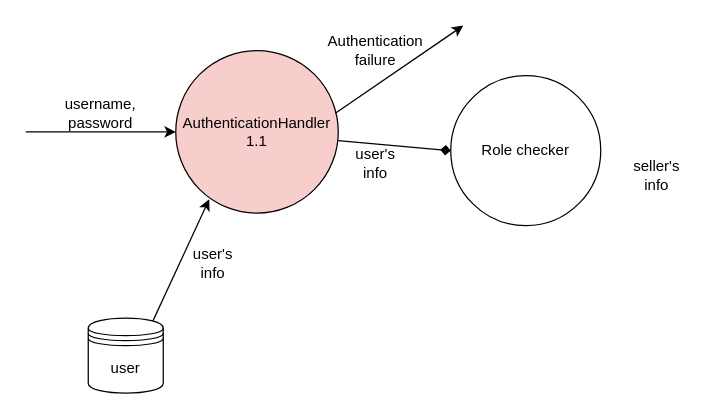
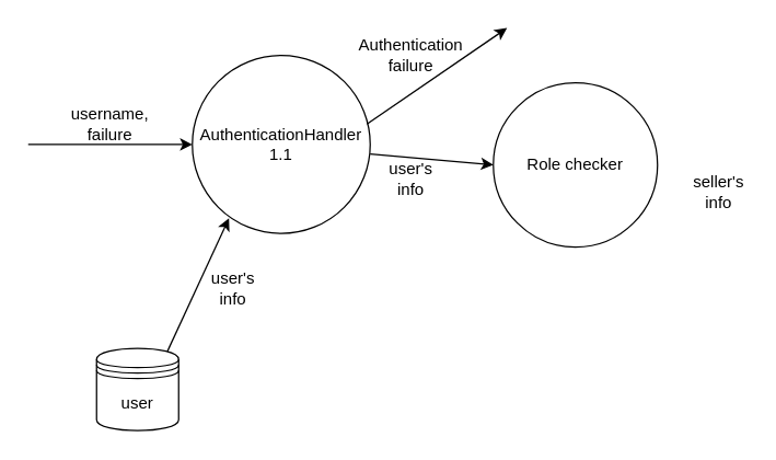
- <mxCell id="6" value="username, password" style="text;html=1;strokeColor=none;fillColor=none;align=center;verticalAlign=middle;whiteSpace=wrap;rounded=0;" parent="1" vertex="1"><mxGeometry x="60" y="80" width="40" height="20" as="geometry" /></mxCell>
+ <mxCell id="6" value="username, failure" style="text;html=1;strokeColor=none;fillColor=none;align=center;verticalAlign=middle;whiteSpace=wrap;rounded=0;" parent="1" vertex="1"><mxGeometry x="60" y="80" width="40" height="20" as="geometry" /></mxCell>
- <mxCell id="4" value="AuthenticationHandler&lt;br&gt;1.1" style="ellipse;whiteSpace=wrap;html=1;aspect=fixed;fillColor=#f8cecc;" parent="1" vertex="1"><mxGeometry x="140" y="40" width="130" height="130" as="geometry" /></mxCell>
+ <mxCell id="4" value="AuthenticationHandler&lt;br&gt;1.1" style="ellipse;whiteSpace=wrap;html=1;aspect=fixed;" parent="1" vertex="1"><mxGeometry x="140" y="40" width="130" height="130" as="geometry" /></mxCell>
- <mxCell id="11" value="" style="endArrow=diamond;html=1;entryX=0;entryY=0.5;entryDx=0;entryDy=0;exitX=1;exitY=0.554;exitDx=0;exitDy=0;exitPerimeter=0;" parent="1" source="4" target="10" edge="1"><mxGeometry width="50" height="50" relative="1" as="geometry"><mxPoint x="280" y="254" as="sourcePoint" /><mxPoint x="326.78" y="152.95" as="targetPoint" /></mxGeometry></mxCell>
+ <mxCell id="11" value="" style="endArrow=classic;html=1;entryX=0;entryY=0.5;entryDx=0;entryDy=0;exitX=1;exitY=0.554;exitDx=0;exitDy=0;exitPerimeter=0;" parent="1" source="4" target="10" edge="1"><mxGeometry width="50" height="50" relative="1" as="geometry"><mxPoint x="280" y="254" as="sourcePoint" /><mxPoint x="326.78" y="152.95" as="targetPoint" /></mxGeometry></mxCell>
